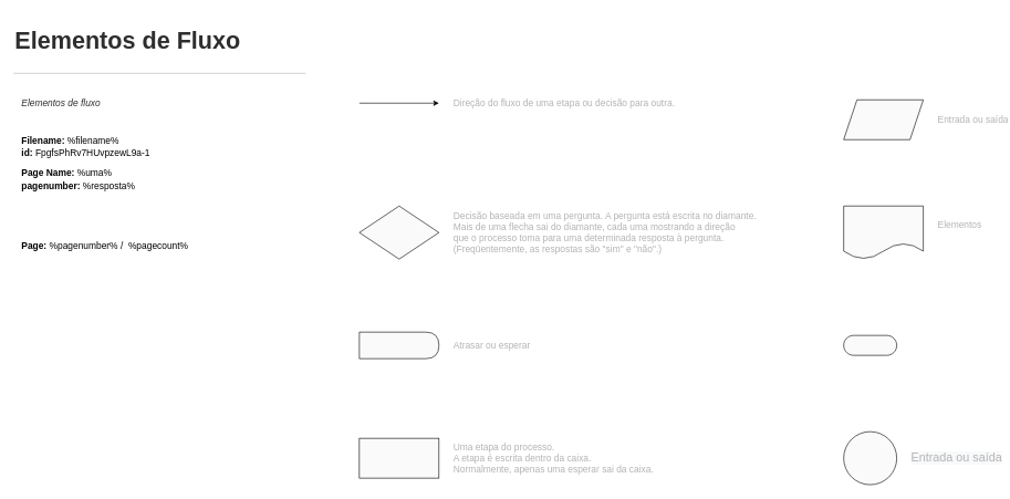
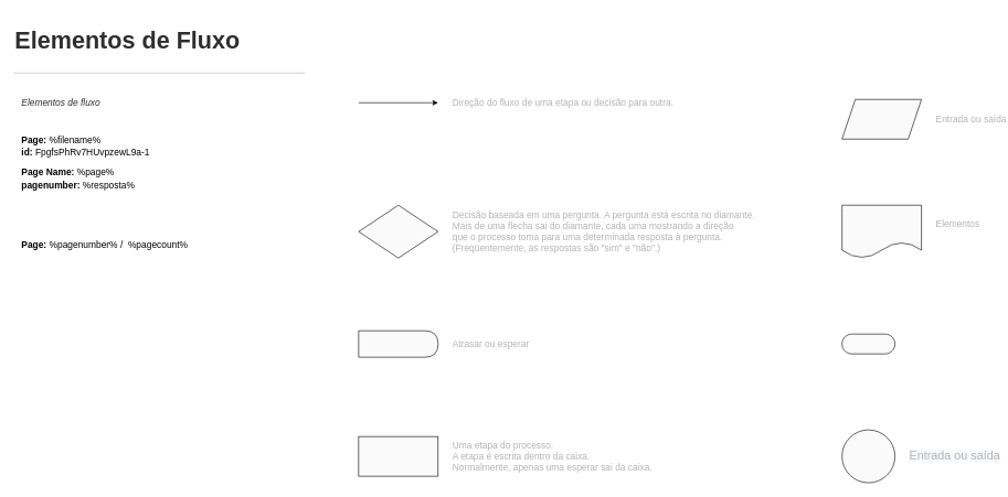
- <mxCell id="8" value="&lt;b&gt;Filename:&lt;/b&gt; %filename%&lt;span style=&quot;font-size: 14px&quot;&gt; &lt;/span&gt;" style="text;html=1;align=left;verticalAlign=middle;resizable=0;points=[];autosize=1;strokeColor=none;fontSize=14;fontFamily=Helvetica;" vertex="1" parent="1"><mxGeometry x="30" y="201" width="190" height="20" as="geometry" /></mxCell>
+ <mxCell id="8" value="&lt;b&gt;Page:&lt;/b&gt; %filename%&lt;span style=&quot;font-size: 14px&quot;&gt; &lt;/span&gt;" style="text;html=1;align=left;verticalAlign=middle;resizable=0;points=[];autosize=1;strokeColor=none;fontSize=14;fontFamily=Helvetica;" vertex="1" parent="1"><mxGeometry x="30" y="201" width="190" height="20" as="geometry" /></mxCell>
- <mxCell id="7" value="&lt;b&gt;Page Name: &lt;/b&gt;%uma%&lt;span style=&quot;font-size: 14px&quot;&gt; &lt;/span&gt;" style="text;html=1;align=left;verticalAlign=middle;resizable=0;points=[];autosize=1;strokeColor=none;fontSize=14;fontFamily=Helvetica;" vertex="1" parent="1"><mxGeometry x="30" y="250" width="140" height="20" as="geometry" /></mxCell>
+ <mxCell id="7" value="&lt;b&gt;Page Name: &lt;/b&gt;%page%&lt;span style=&quot;font-size: 14px&quot;&gt; &lt;/span&gt;" style="text;html=1;align=left;verticalAlign=middle;resizable=0;points=[];autosize=1;strokeColor=none;fontSize=14;fontFamily=Helvetica;" vertex="1" parent="1"><mxGeometry x="30" y="250" width="140" height="20" as="geometry" /></mxCell>
